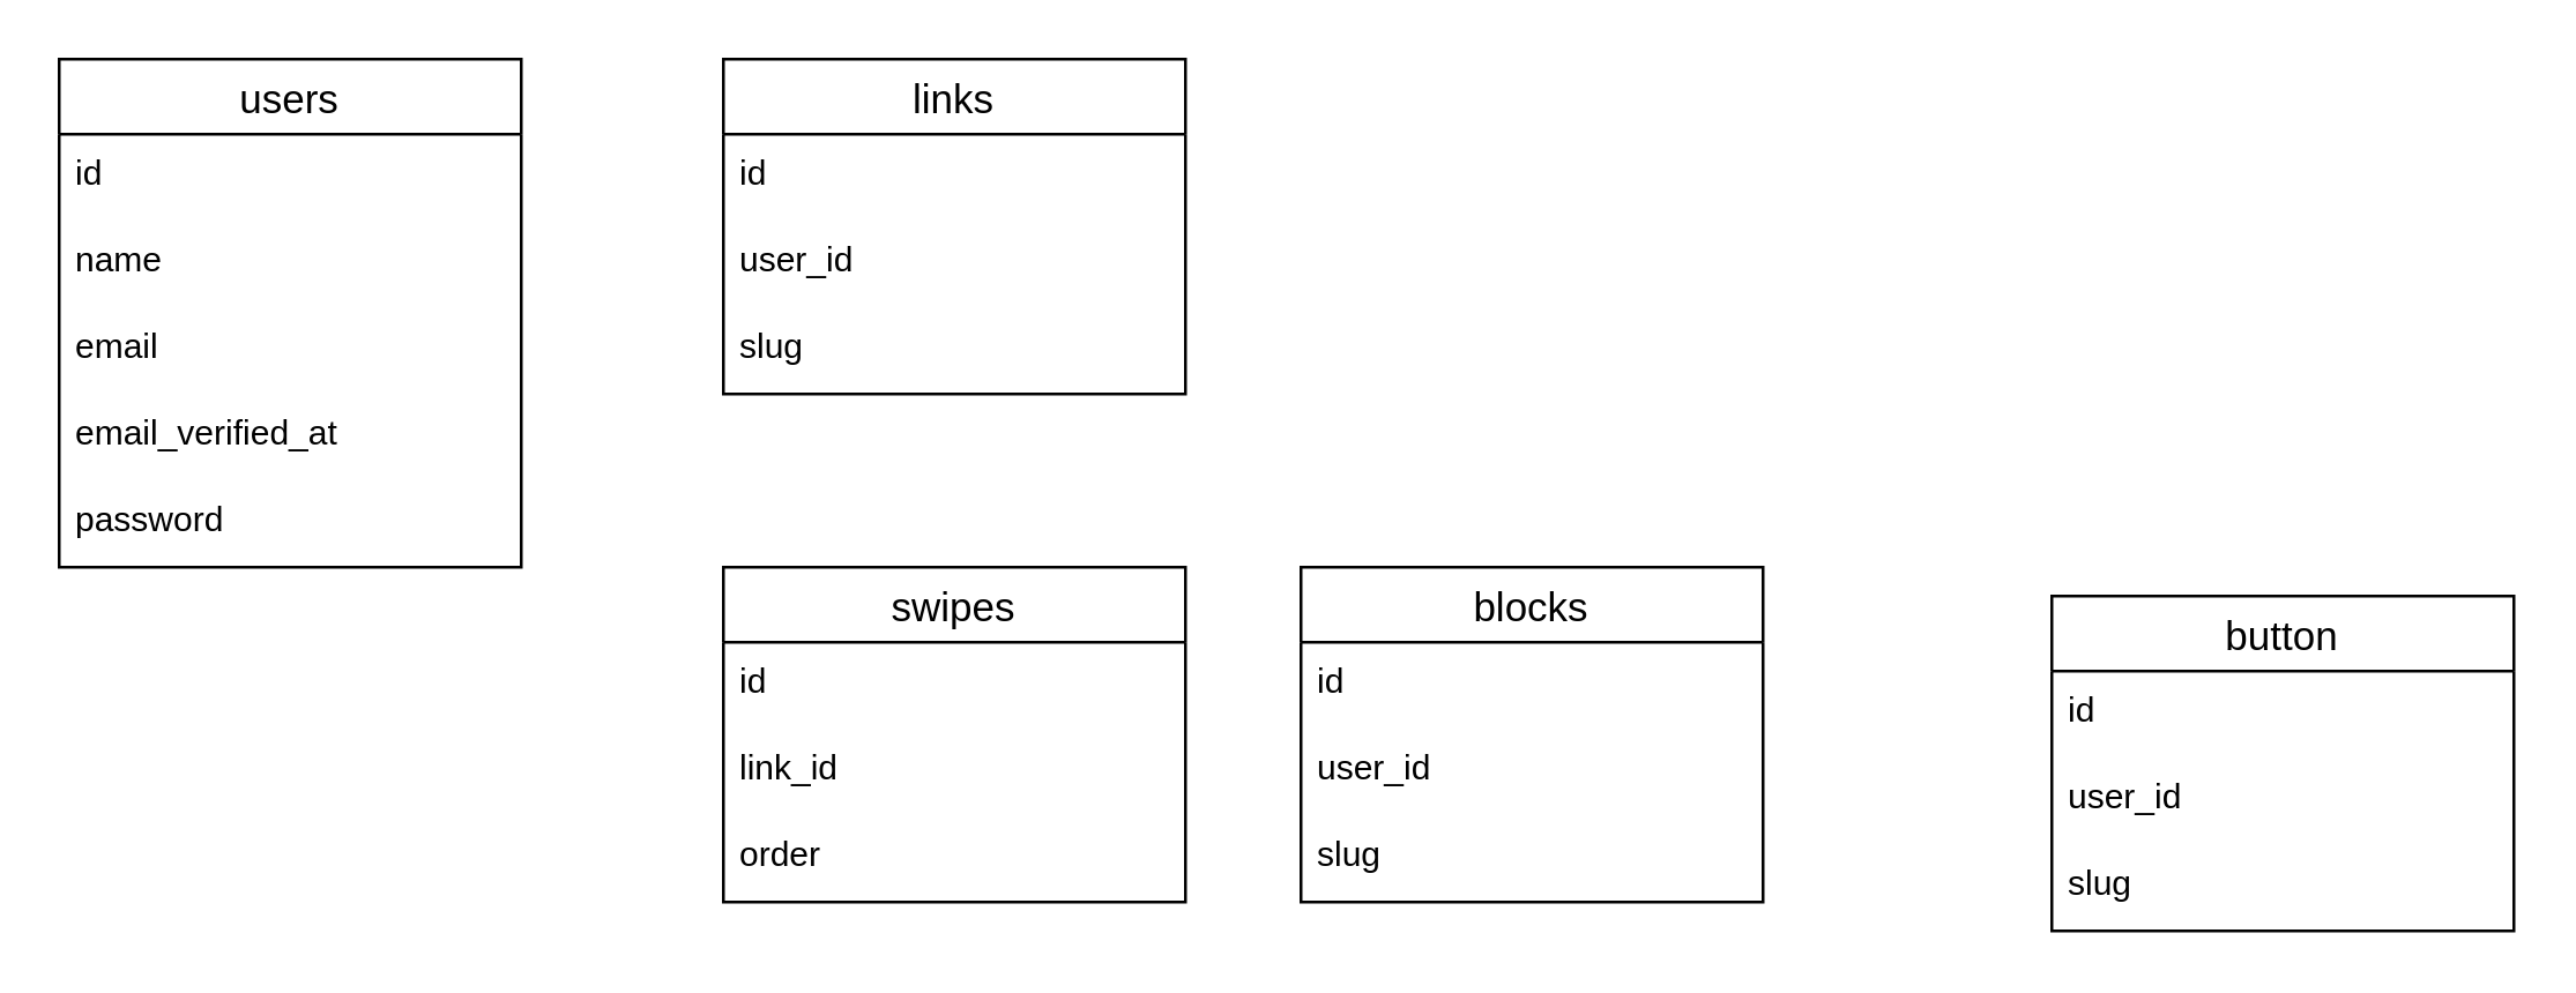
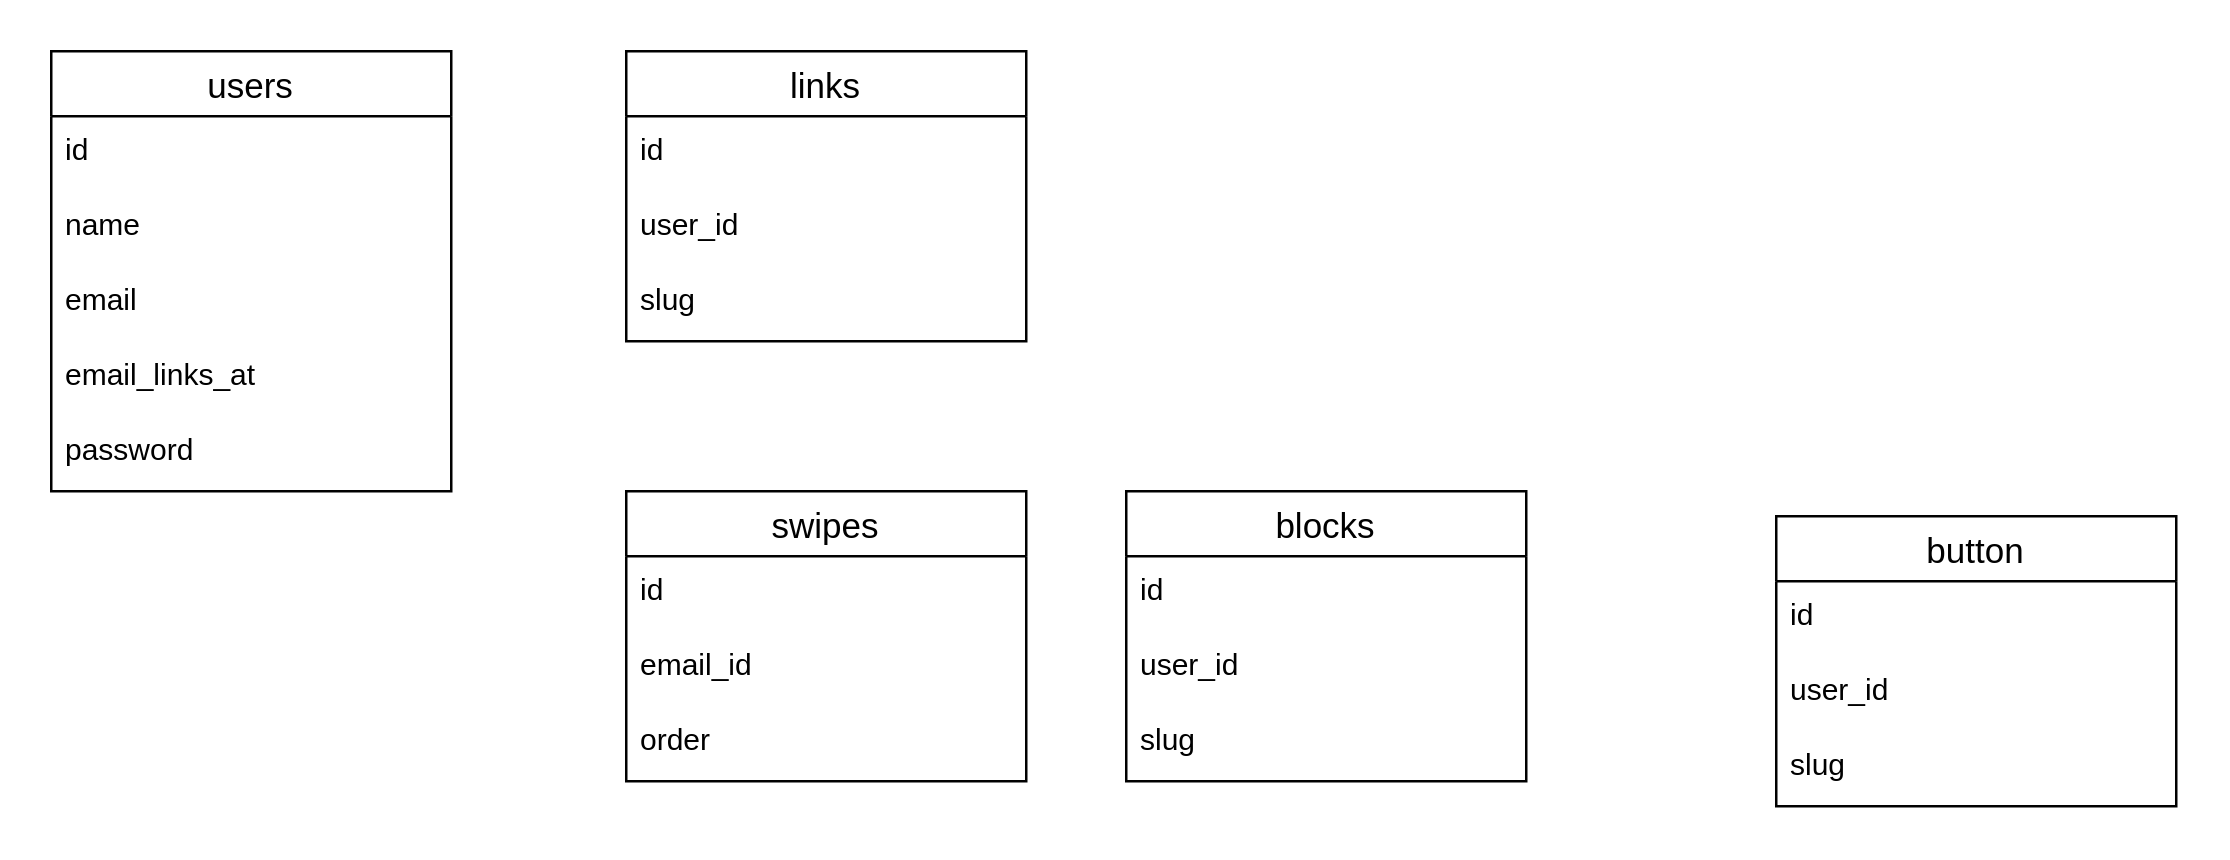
- <mxCell id="6" value="email_verified_at" style="text;strokeColor=none;fillColor=none;spacingLeft=4;spacingRight=4;overflow=hidden;rotatable=0;points=[[0,0.5],[1,0.5]];portConstraint=eastwest;fontSize=12;" vertex="1" parent="2"><mxGeometry y="116" width="160" height="30" as="geometry" /></mxCell>
+ <mxCell id="6" value="email_links_at" style="text;strokeColor=none;fillColor=none;spacingLeft=4;spacingRight=4;overflow=hidden;rotatable=0;points=[[0,0.5],[1,0.5]];portConstraint=eastwest;fontSize=12;" vertex="1" parent="2"><mxGeometry y="116" width="160" height="30" as="geometry" /></mxCell>
- <mxCell id="14" value="link_id" style="text;strokeColor=none;fillColor=none;spacingLeft=4;spacingRight=4;overflow=hidden;rotatable=0;points=[[0,0.5],[1,0.5]];portConstraint=eastwest;fontSize=12;" vertex="1" parent="12"><mxGeometry y="56" width="160" height="30" as="geometry" /></mxCell>
+ <mxCell id="14" value="email_id" style="text;strokeColor=none;fillColor=none;spacingLeft=4;spacingRight=4;overflow=hidden;rotatable=0;points=[[0,0.5],[1,0.5]];portConstraint=eastwest;fontSize=12;" vertex="1" parent="12"><mxGeometry y="56" width="160" height="30" as="geometry" /></mxCell>
